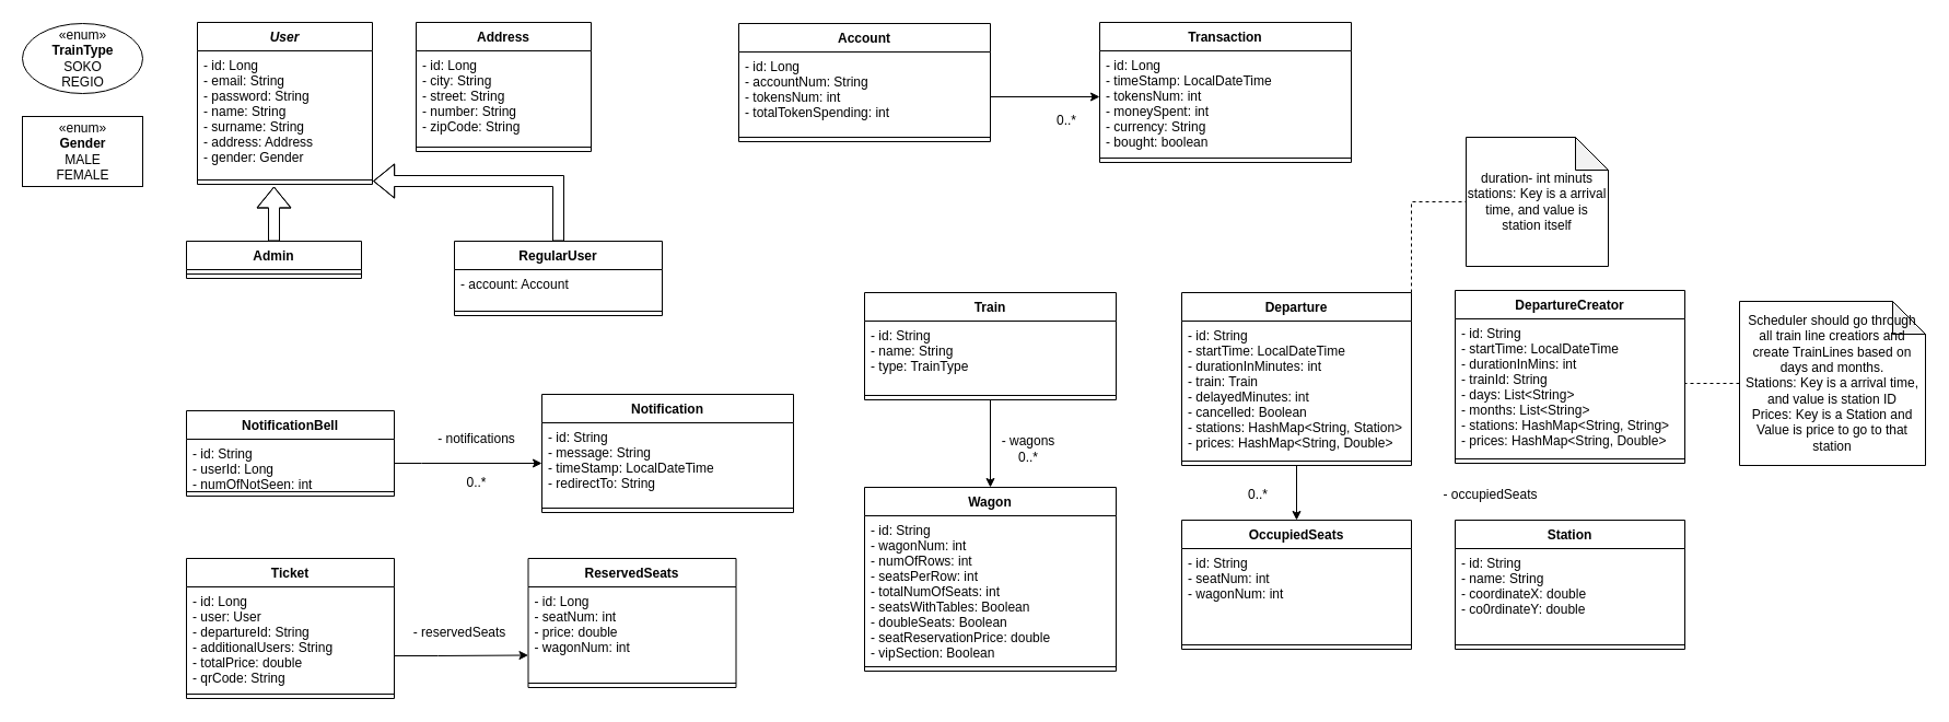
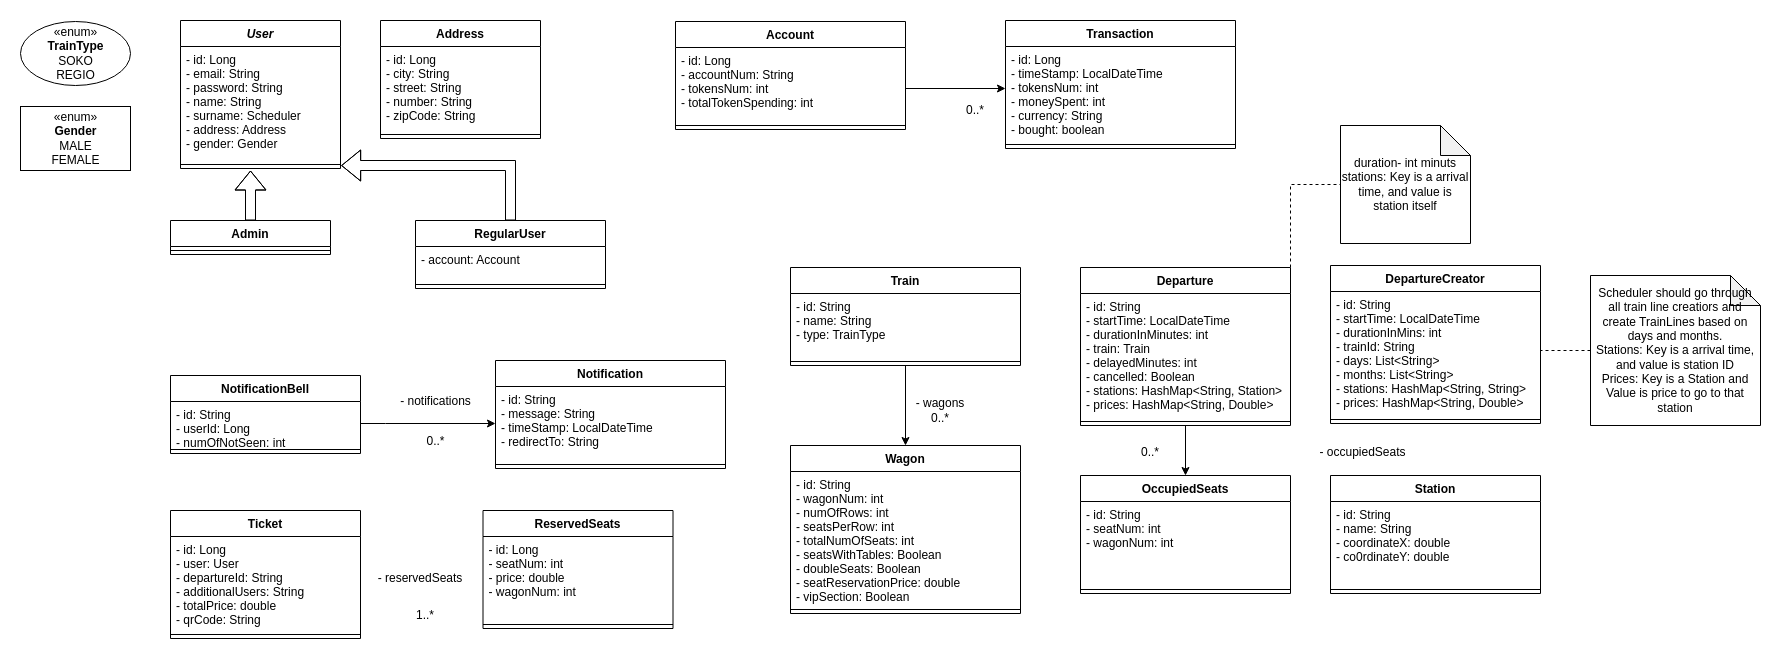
- <mxCell id="3" value="- id: Long&#10;- email: String&#10;- password: String&#10;- name: String&#10;- surname: String&#10;- address: Address&#10;- gender: Gender" style="text;strokeColor=none;fillColor=none;align=left;verticalAlign=top;spacingLeft=4;spacingRight=4;overflow=hidden;rotatable=0;points=[[0,0.5],[1,0.5]];portConstraint=eastwest;" parent="2" vertex="1"><mxGeometry y="26" width="160" height="114" as="geometry" /></mxCell>
+ <mxCell id="3" value="- id: Long&#10;- email: String&#10;- password: String&#10;- name: String&#10;- surname: Scheduler&#10;- address: Address&#10;- gender: Gender" style="text;strokeColor=none;fillColor=none;align=left;verticalAlign=top;spacingLeft=4;spacingRight=4;overflow=hidden;rotatable=0;points=[[0,0.5],[1,0.5]];portConstraint=eastwest;" parent="2" vertex="1"><mxGeometry y="26" width="160" height="114" as="geometry" /></mxCell>
- <mxCell id="61" style="edgeStyle=orthogonalEdgeStyle;rounded=0;orthogonalLoop=1;jettySize=auto;html=1;entryX=0;entryY=0.75;entryDx=0;entryDy=0;endArrow=classic;endFill=1;" parent="1" source="56" target="58" edge="1"><mxGeometry relative="1" as="geometry"><Array as="points"><mxPoint x="400" y="599" /><mxPoint x="400" y="599" /></Array></mxGeometry></mxCell>
+ <mxCell id="62" value="1..*" style="text;html=1;strokeColor=none;fillColor=none;align=center;verticalAlign=middle;whiteSpace=wrap;rounded=0;" parent="1" vertex="1"><mxGeometry x="395" y="600" width="60" height="30" as="geometry" /></mxCell>
